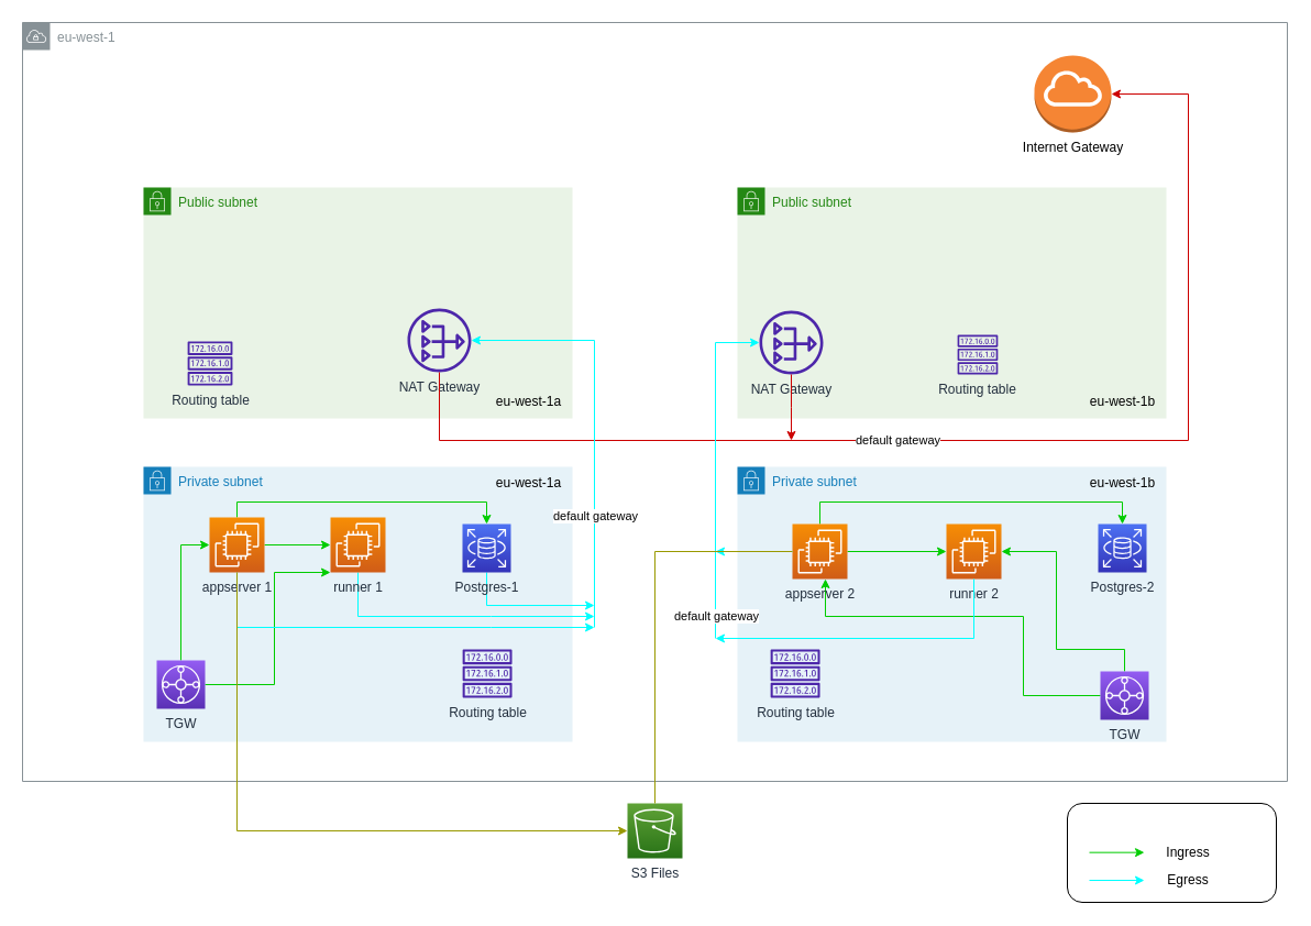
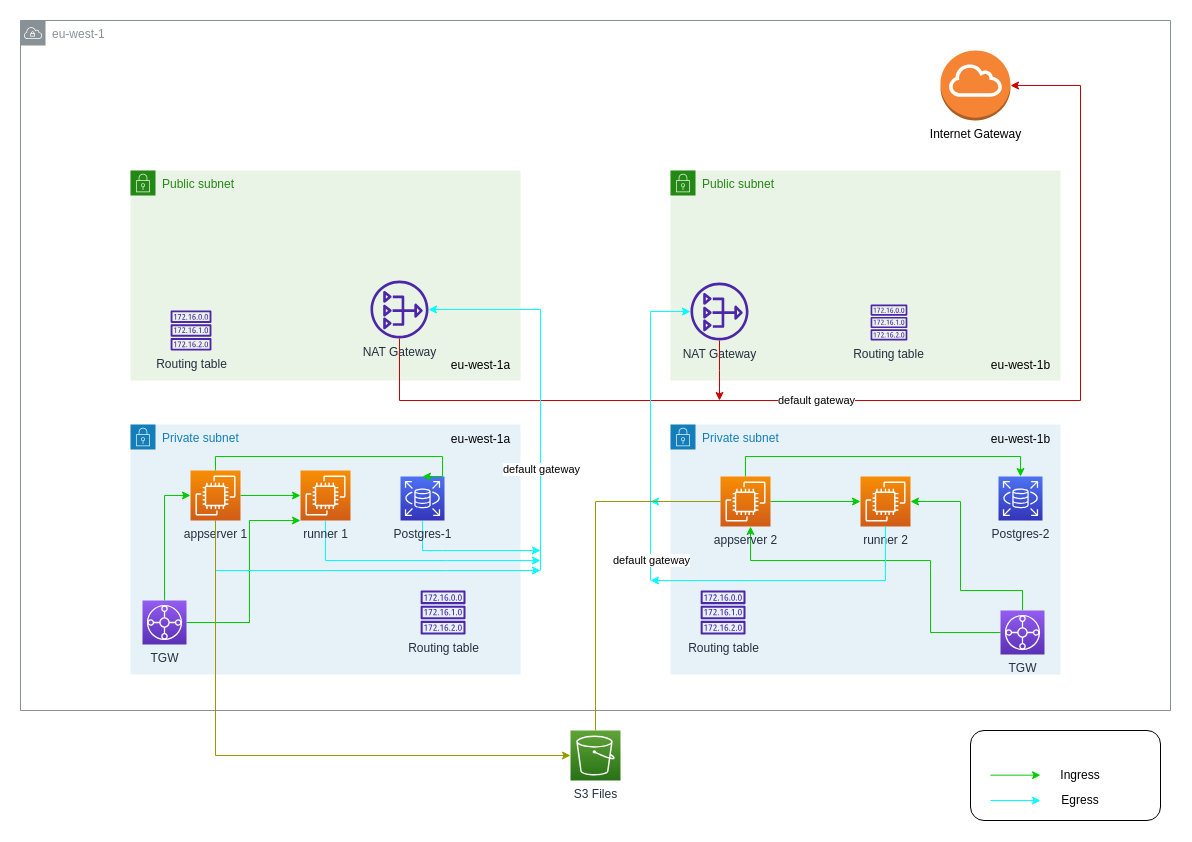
- <mxCell id="19" value="Postgres-1" style="sketch=0;points=[[0,0,0],[0.25,0,0],[0.5,0,0],[0.75,0,0],[1,0,0],[0,1,0],[0.25,1,0],[0.5,1,0],[0.75,1,0],[1,1,0],[0,0.25,0],[0,0.5,0],[0,0.75,0],[1,0.25,0],[1,0.5,0],[1,0.75,0]];outlineConnect=0;fontColor=#232F3E;gradientColor=#4D72F3;gradientDirection=north;fillColor=#3334B9;strokeColor=#ffffff;dashed=0;verticalLabelPosition=bottom;verticalAlign=top;align=center;html=1;fontSize=12;fontStyle=0;aspect=fixed;shape=mxgraph.aws4.resourceIcon;resIcon=mxgraph.aws4.rds;" parent="12" vertex="1"><mxGeometry x="290" y="52" width="44" height="44" as="geometry" /></mxCell>
+ <mxCell id="19" value="Postgres-1" style="sketch=0;points=[[0,0,0],[0.25,0,0],[0.5,0,0],[0.75,0,0],[1,0,0],[0,1,0],[0.25,1,0],[0.5,1,0],[0.75,1,0],[1,1,0],[0,0.25,0],[0,0.5,0],[0,0.75,0],[1,0.25,0],[1,0.5,0],[1,0.75,0]];outlineConnect=0;fontColor=#232F3E;gradientColor=#4D72F3;gradientDirection=north;fillColor=#3334B9;strokeColor=#ffffff;dashed=0;verticalLabelPosition=bottom;verticalAlign=top;align=center;html=1;fontSize=12;fontStyle=0;aspect=fixed;shape=mxgraph.aws4.resourceIcon;resIcon=mxgraph.aws4.rds;" parent="12" vertex="1"><mxGeometry x="270" y="52" width="44" height="44" as="geometry" /></mxCell>
